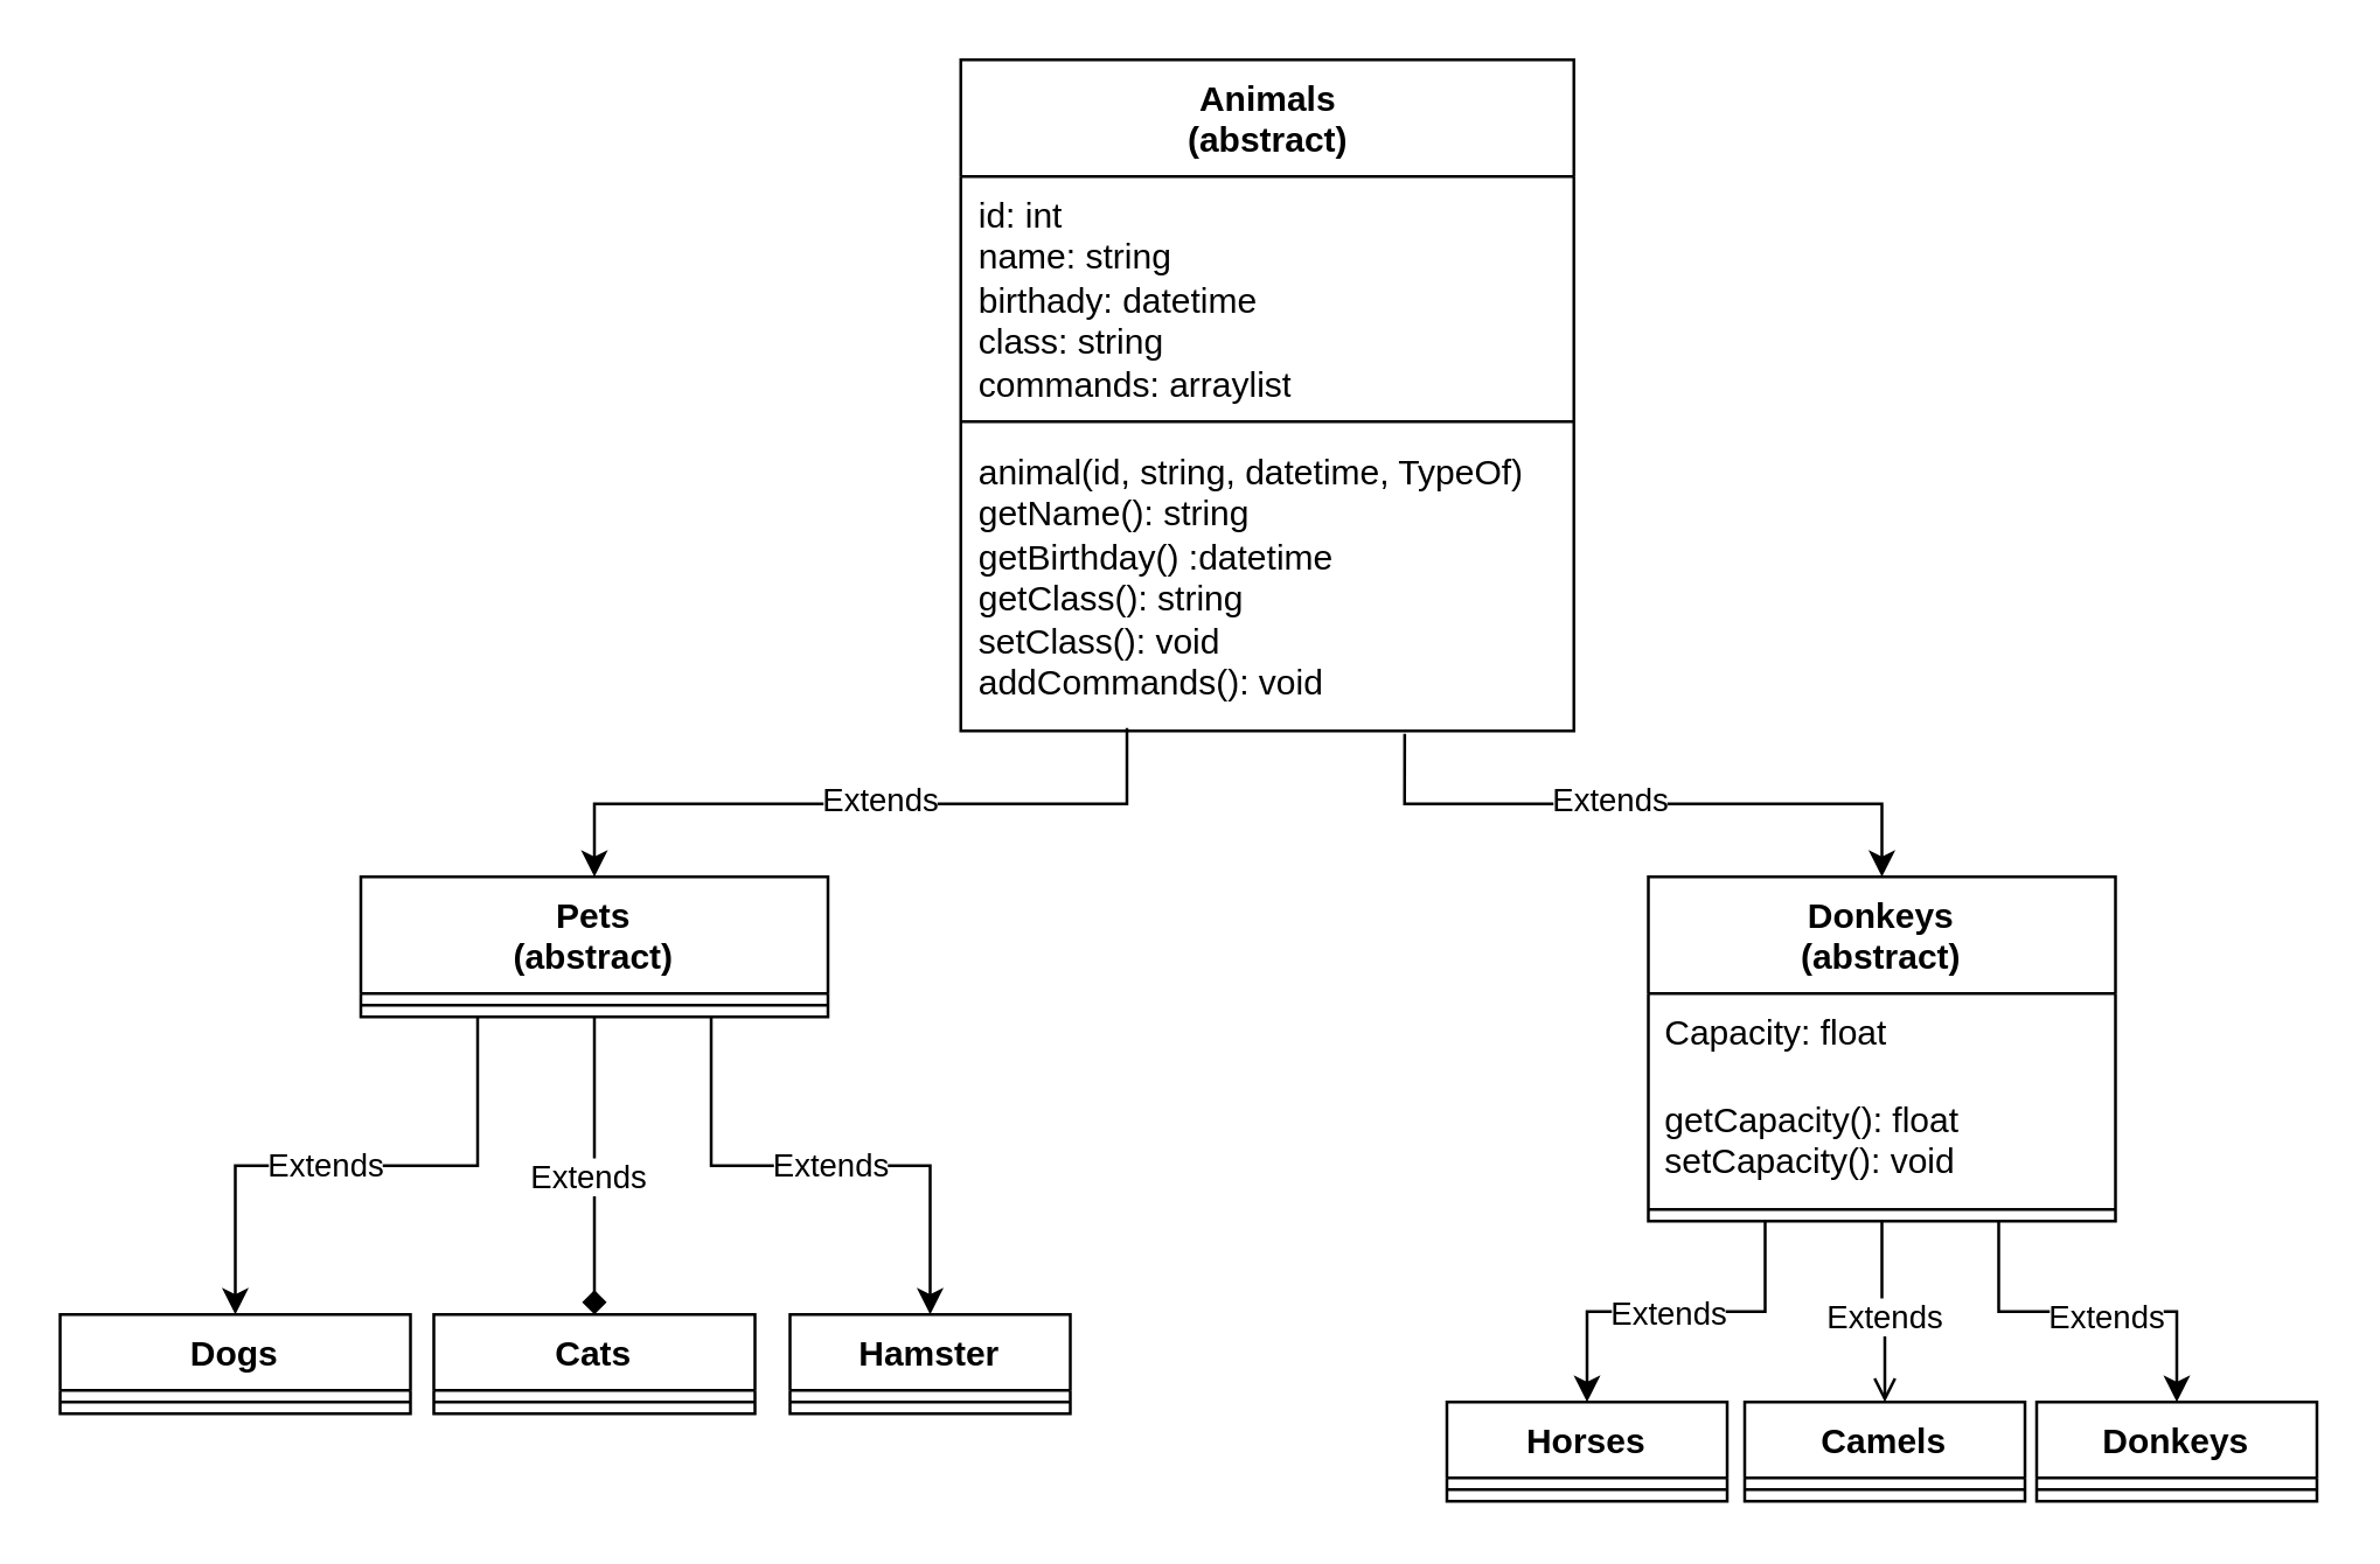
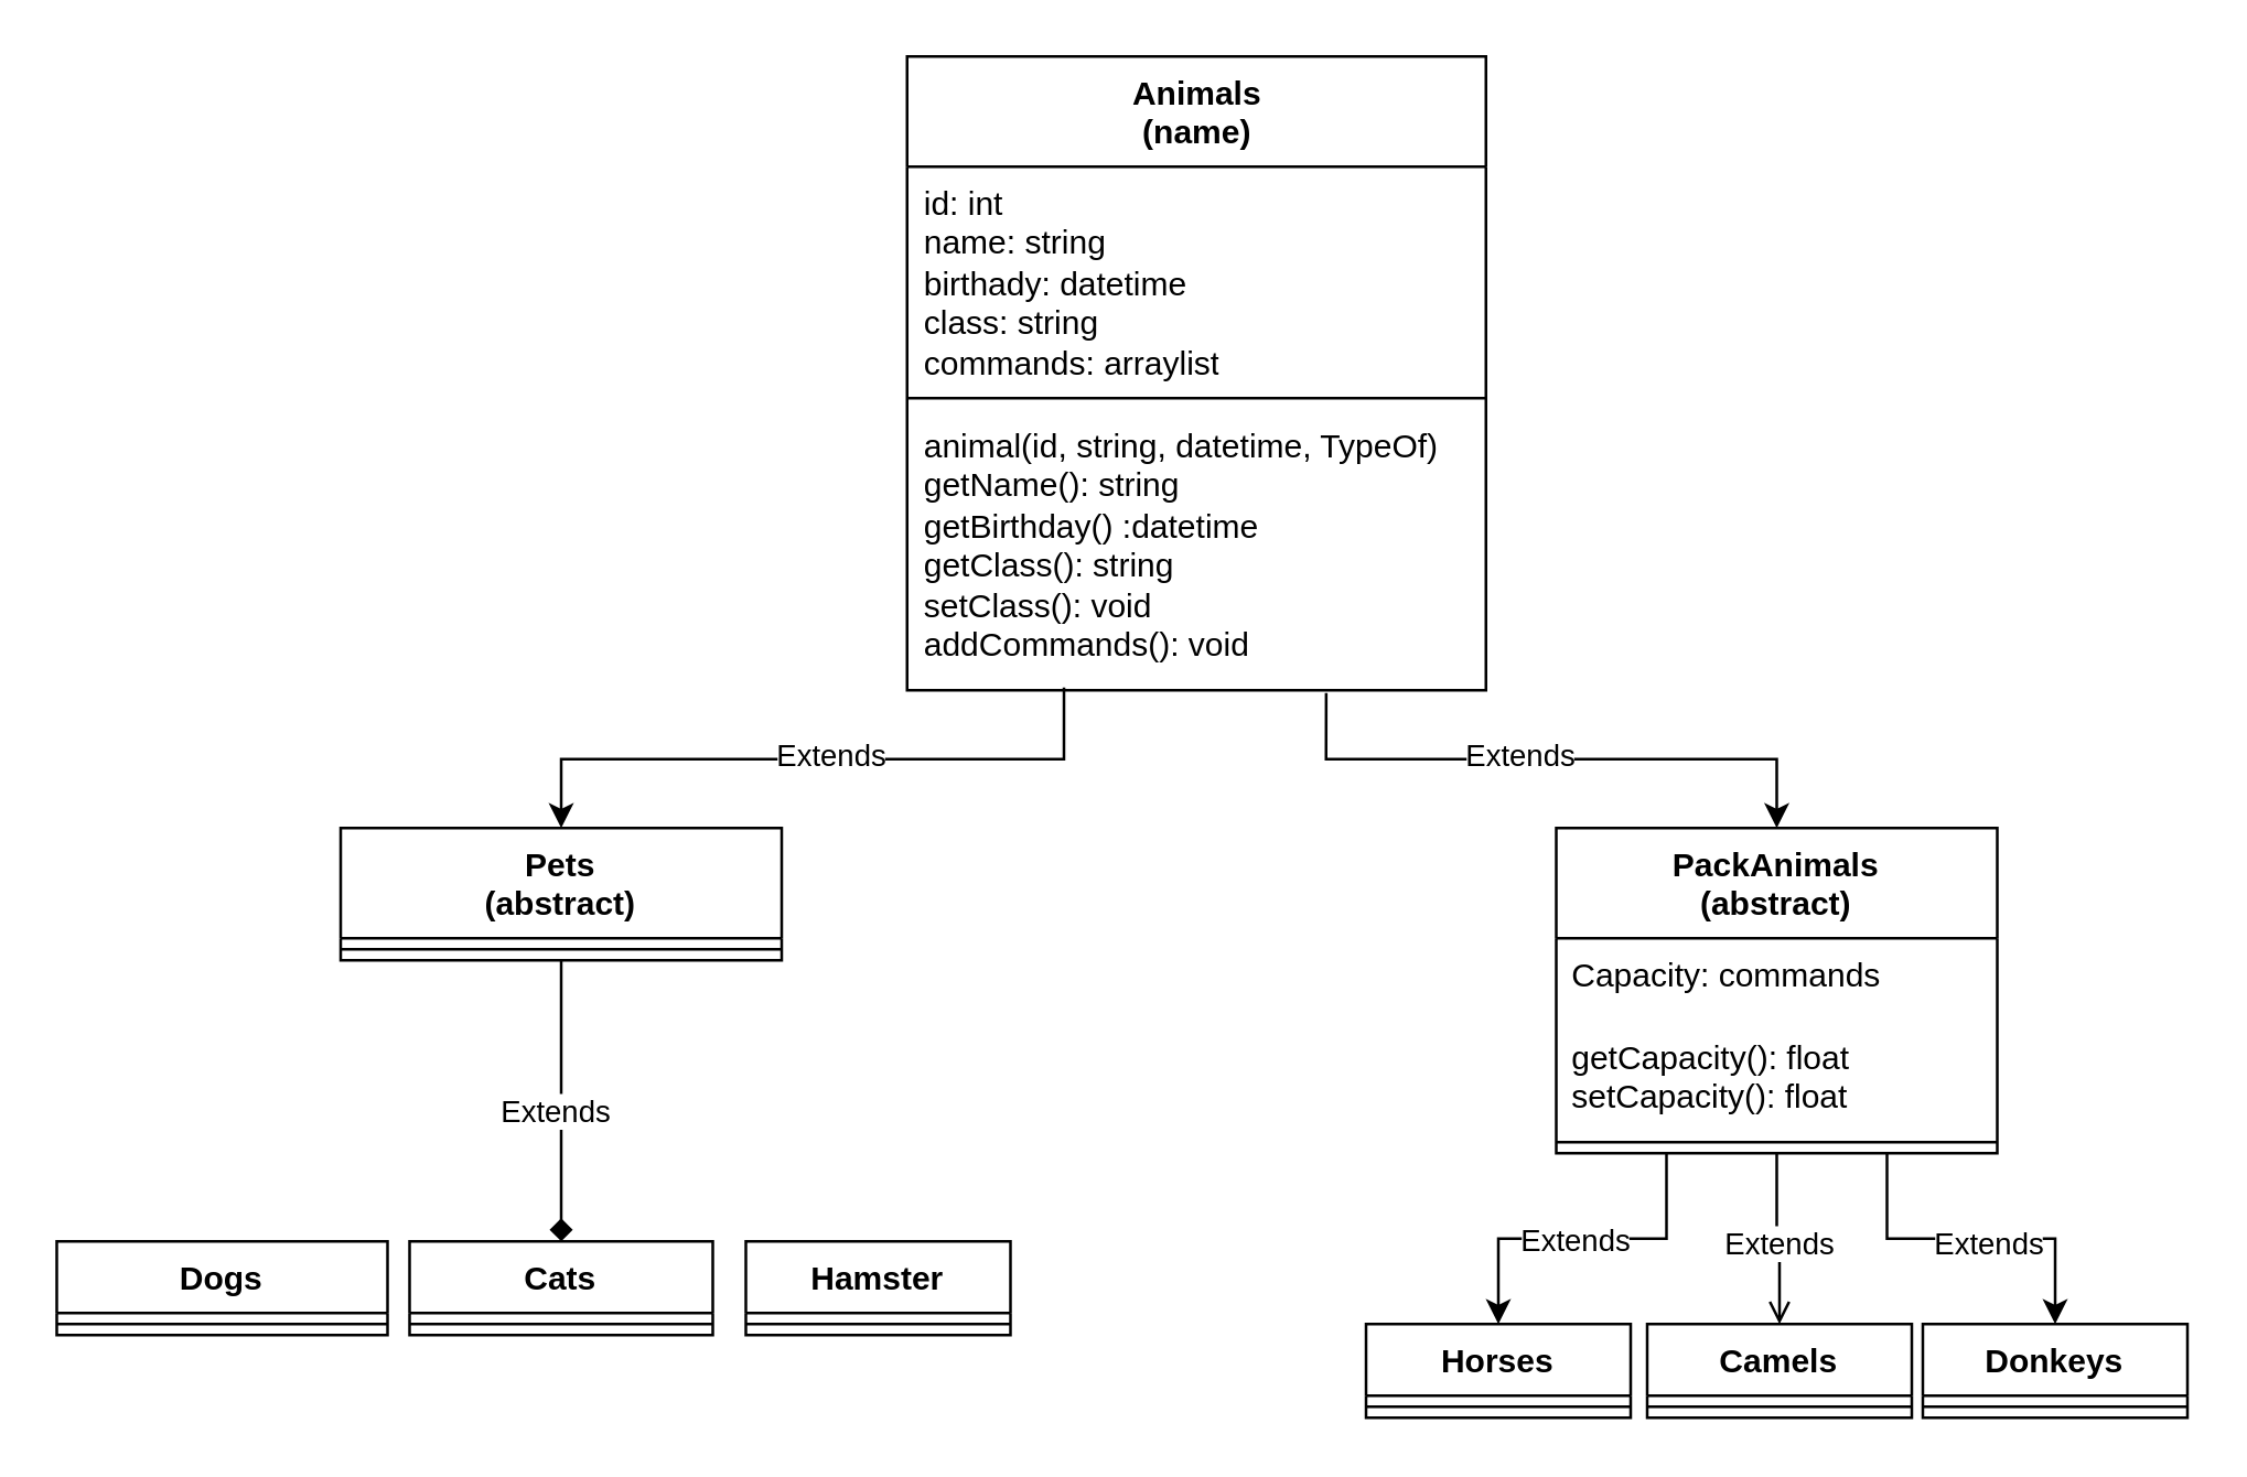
- <mxCell id="6" value="Animals &lt;br&gt;(abstract)" style="swimlane;fontStyle=1;align=center;verticalAlign=top;childLayout=stackLayout;horizontal=1;startSize=40;horizontalStack=0;resizeParent=1;resizeParentMax=0;resizeLast=0;collapsible=1;marginBottom=0;whiteSpace=wrap;html=1;" parent="1" vertex="1"><mxGeometry x="328.5" y="20" width="210" height="230" as="geometry"><mxRectangle x="290" y="230" width="100" height="40" as="alternateBounds" /></mxGeometry></mxCell>
+ <mxCell id="6" value="Animals &lt;br&gt;(name)" style="swimlane;fontStyle=1;align=center;verticalAlign=top;childLayout=stackLayout;horizontal=1;startSize=40;horizontalStack=0;resizeParent=1;resizeParentMax=0;resizeLast=0;collapsible=1;marginBottom=0;whiteSpace=wrap;html=1;" parent="1" vertex="1"><mxGeometry x="328.5" y="20" width="210" height="230" as="geometry"><mxRectangle x="290" y="230" width="100" height="40" as="alternateBounds" /></mxGeometry></mxCell>
- <mxCell id="22" value="Donkeys&lt;br&gt;(abstract)" style="swimlane;fontStyle=1;align=center;verticalAlign=top;childLayout=stackLayout;horizontal=1;startSize=40;horizontalStack=0;resizeParent=1;resizeParentMax=0;resizeLast=0;collapsible=1;marginBottom=0;whiteSpace=wrap;html=1;" vertex="1" parent="1"><mxGeometry x="564" y="300" width="160" height="118" as="geometry" /></mxCell>
+ <mxCell id="22" value="PackAnimals&lt;br&gt;(abstract)" style="swimlane;fontStyle=1;align=center;verticalAlign=top;childLayout=stackLayout;horizontal=1;startSize=40;horizontalStack=0;resizeParent=1;resizeParentMax=0;resizeLast=0;collapsible=1;marginBottom=0;whiteSpace=wrap;html=1;" vertex="1" parent="1"><mxGeometry x="564" y="300" width="160" height="118" as="geometry" /></mxCell>
- <mxCell id="23" value="Сapacity: float" style="text;strokeColor=none;fillColor=none;align=left;verticalAlign=top;spacingLeft=4;spacingRight=4;overflow=hidden;rotatable=0;points=[[0,0.5],[1,0.5]];portConstraint=eastwest;whiteSpace=wrap;html=1;" vertex="1" parent="22"><mxGeometry y="40" width="160" height="30" as="geometry" /></mxCell>
+ <mxCell id="23" value="Сapacity: commands" style="text;strokeColor=none;fillColor=none;align=left;verticalAlign=top;spacingLeft=4;spacingRight=4;overflow=hidden;rotatable=0;points=[[0,0.5],[1,0.5]];portConstraint=eastwest;whiteSpace=wrap;html=1;" vertex="1" parent="22"><mxGeometry y="40" width="160" height="30" as="geometry" /></mxCell>
- <mxCell id="24" value="getСapacity(): float&lt;br&gt;setСapacity(): void" style="text;strokeColor=none;fillColor=none;align=left;verticalAlign=top;spacingLeft=4;spacingRight=4;overflow=hidden;rotatable=0;points=[[0,0.5],[1,0.5]];portConstraint=eastwest;whiteSpace=wrap;html=1;" vertex="1" parent="22"><mxGeometry y="70" width="160" height="40" as="geometry" /></mxCell>
+ <mxCell id="24" value="getСapacity(): float&lt;br&gt;setСapacity(): float" style="text;strokeColor=none;fillColor=none;align=left;verticalAlign=top;spacingLeft=4;spacingRight=4;overflow=hidden;rotatable=0;points=[[0,0.5],[1,0.5]];portConstraint=eastwest;whiteSpace=wrap;html=1;" vertex="1" parent="22"><mxGeometry y="70" width="160" height="40" as="geometry" /></mxCell>
- <mxCell id="10" style="edgeStyle=orthogonalEdgeStyle;rounded=0;orthogonalLoop=1;jettySize=auto;html=1;exitX=0.25;exitY=1;exitDx=0;exitDy=0;" edge="1" parent="1" source="16" target="26"><mxGeometry relative="1" as="geometry" /></mxCell>
- <mxCell id="11" value="Extends" style="edgeLabel;html=1;align=center;verticalAlign=middle;resizable=0;points=[];" vertex="1" connectable="0" parent="10"><mxGeometry x="0.124" y="-1" relative="1" as="geometry"><mxPoint as="offset" /></mxGeometry></mxCell>
- <mxCell id="14" style="edgeStyle=orthogonalEdgeStyle;rounded=0;orthogonalLoop=1;jettySize=auto;html=1;exitX=0.75;exitY=1;exitDx=0;exitDy=0;entryX=0.5;entryY=0;entryDx=0;entryDy=0;" edge="1" parent="1" source="16" target="30"><mxGeometry relative="1" as="geometry" /></mxCell>
- <mxCell id="15" value="Extends" style="edgeLabel;html=1;align=center;verticalAlign=middle;resizable=0;points=[];" vertex="1" connectable="0" parent="14"><mxGeometry x="0.186" y="-2" relative="1" as="geometry"><mxPoint x="-14" y="-3" as="offset" /></mxGeometry></mxCell>
